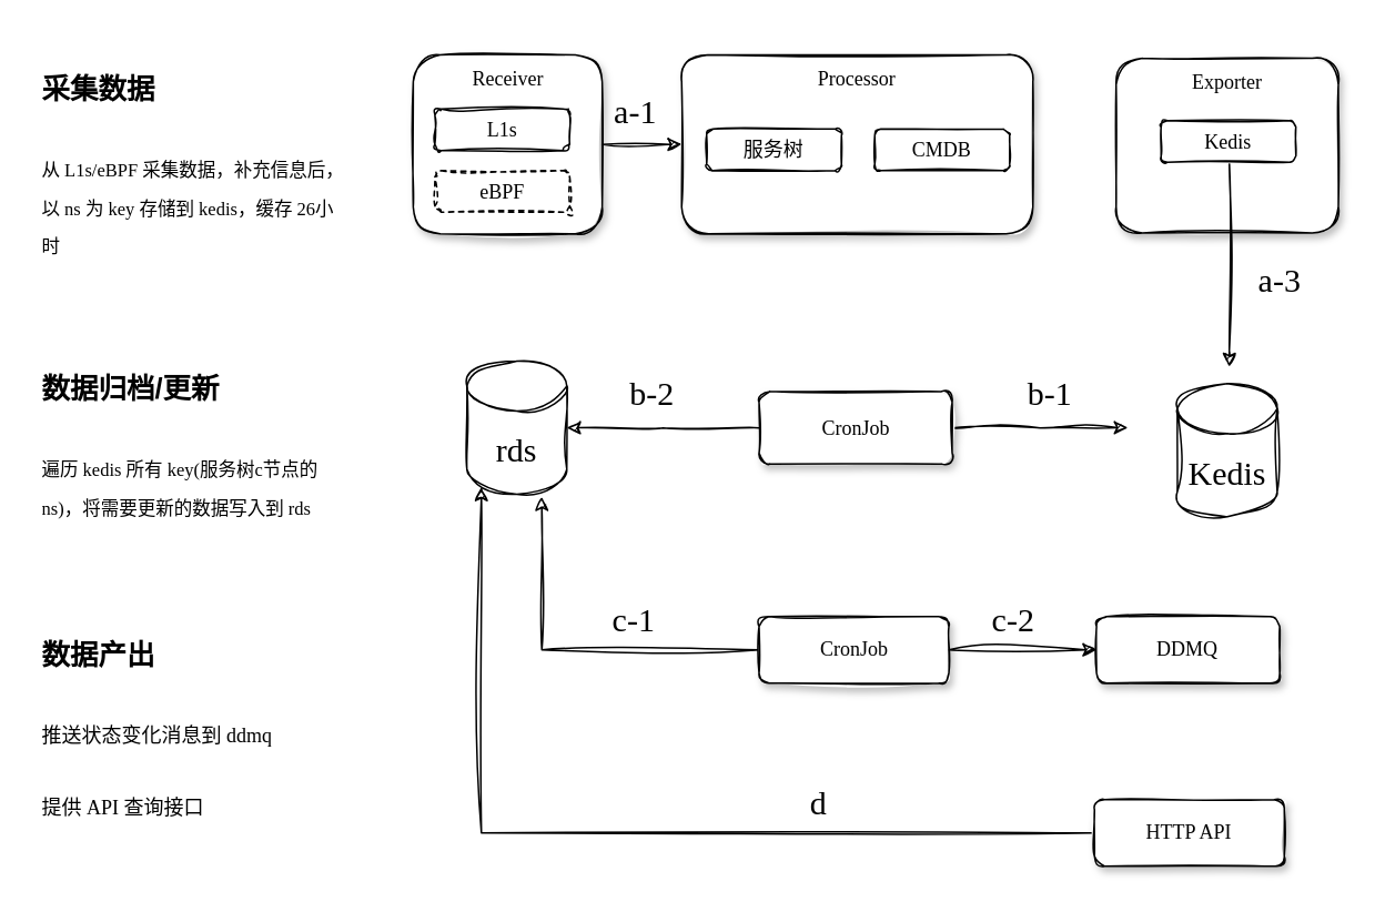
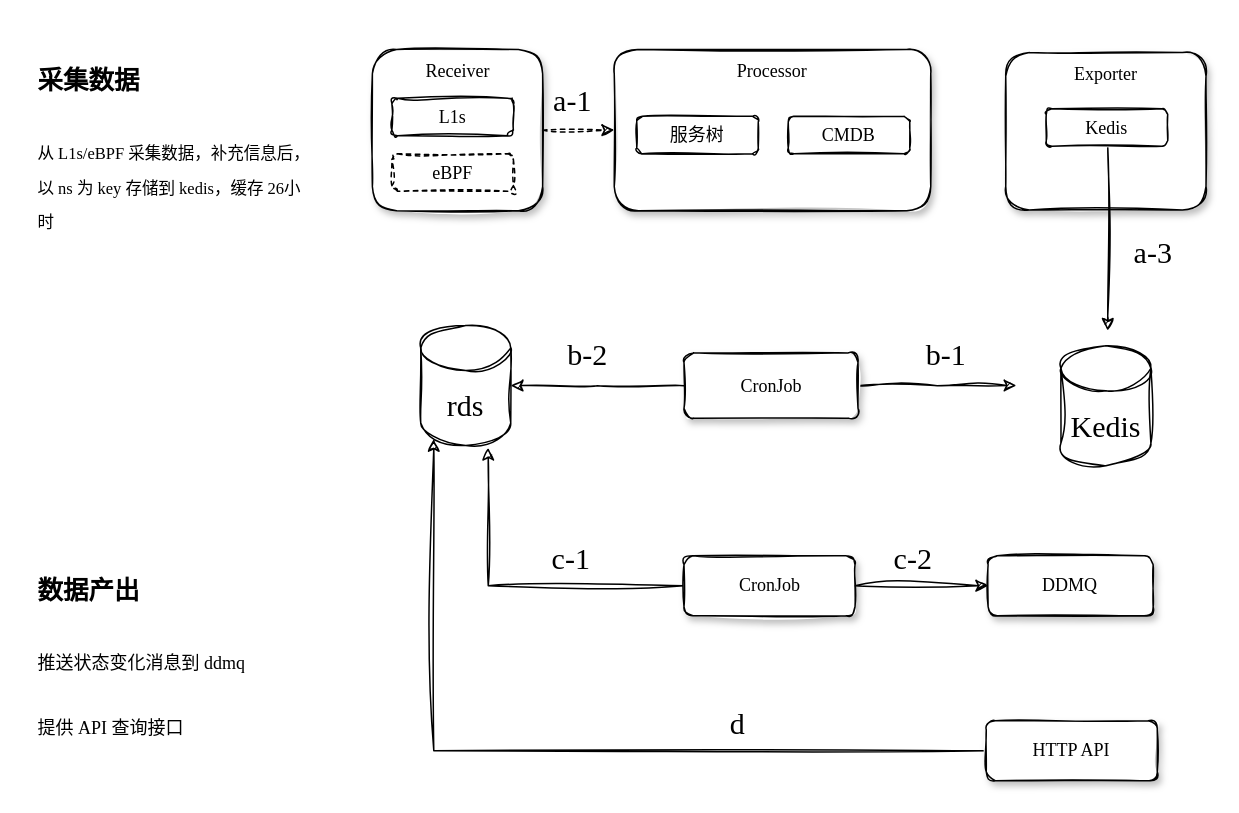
- <mxCell id="12" style="edgeStyle=orthogonalEdgeStyle;rounded=0;sketch=1;hachureGap=4;jiggle=2;curveFitting=1;orthogonalLoop=1;jettySize=auto;html=1;fontFamily=Architects Daughter;fontSource=https%3A%2F%2Ffonts.googleapis.com%2Fcss%3Ffamily%3DArchitects%2BDaughter;fontSize=16;" parent="1" source="14" target="16" edge="1"><mxGeometry relative="1" as="geometry" /></mxCell>
+ <mxCell id="12" style="edgeStyle=orthogonalEdgeStyle;rounded=0;sketch=1;hachureGap=4;jiggle=2;curveFitting=1;orthogonalLoop=1;jettySize=auto;html=1;fontFamily=Architects Daughter;fontSource=https%3A%2F%2Ffonts.googleapis.com%2Fcss%3Ffamily%3DArchitects%2BDaughter;fontSize=16;dashed=1;" parent="1" source="14" target="16" edge="1"><mxGeometry relative="1" as="geometry" /></mxCell>
- <mxCell id="30" value="&lt;h1 style=&quot;line-height: 40%;&quot;&gt;&lt;font face=&quot;Helvetica&quot;&gt;&lt;span style=&quot;font-size: 17px;&quot;&gt;数据归档/更新&lt;/span&gt;&lt;/font&gt;&lt;/h1&gt;&lt;p style=&quot;line-height: 100%;&quot;&gt;&lt;span style=&quot;font-size: 11px; background-color: initial;&quot;&gt;遍历 kedis 所有 key(服务树c节点的ns)，将需要更新的数据写入到 rds&lt;/span&gt;&lt;/p&gt;" style="text;html=1;strokeColor=none;fillColor=none;spacing=5;spacingTop=-20;whiteSpace=wrap;overflow=hidden;rounded=0;fontSize=20;fontFamily=Architects Daughter;" parent="1" vertex="1"><mxGeometry x="20" y="200" width="190" height="140" as="geometry" /></mxCell>
